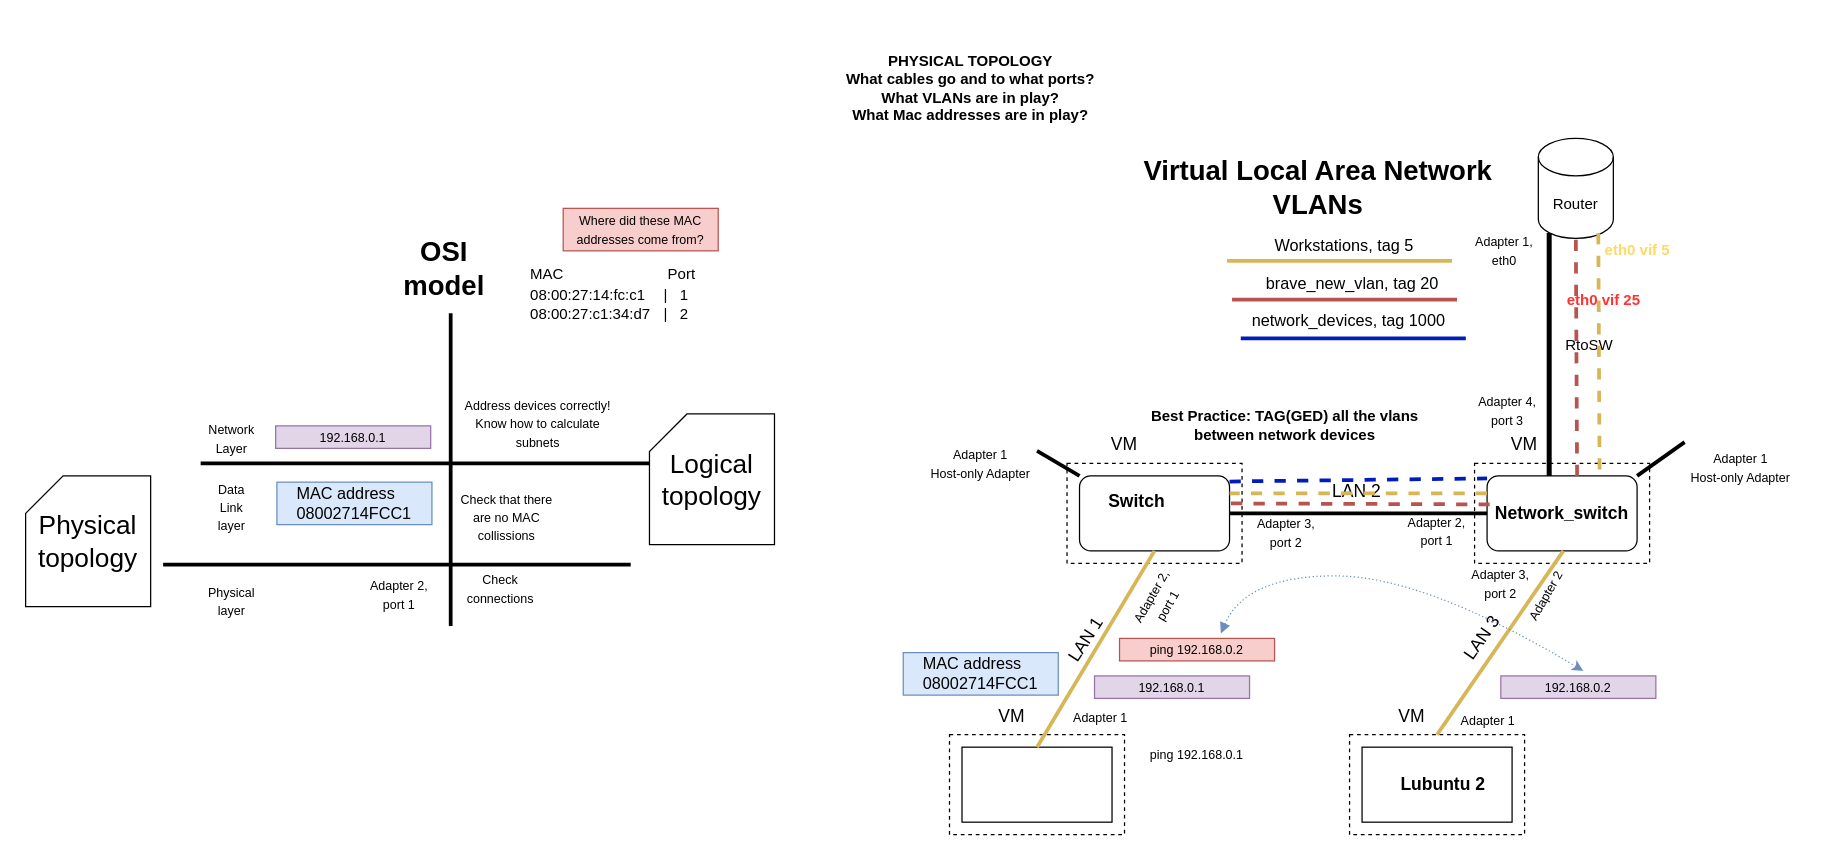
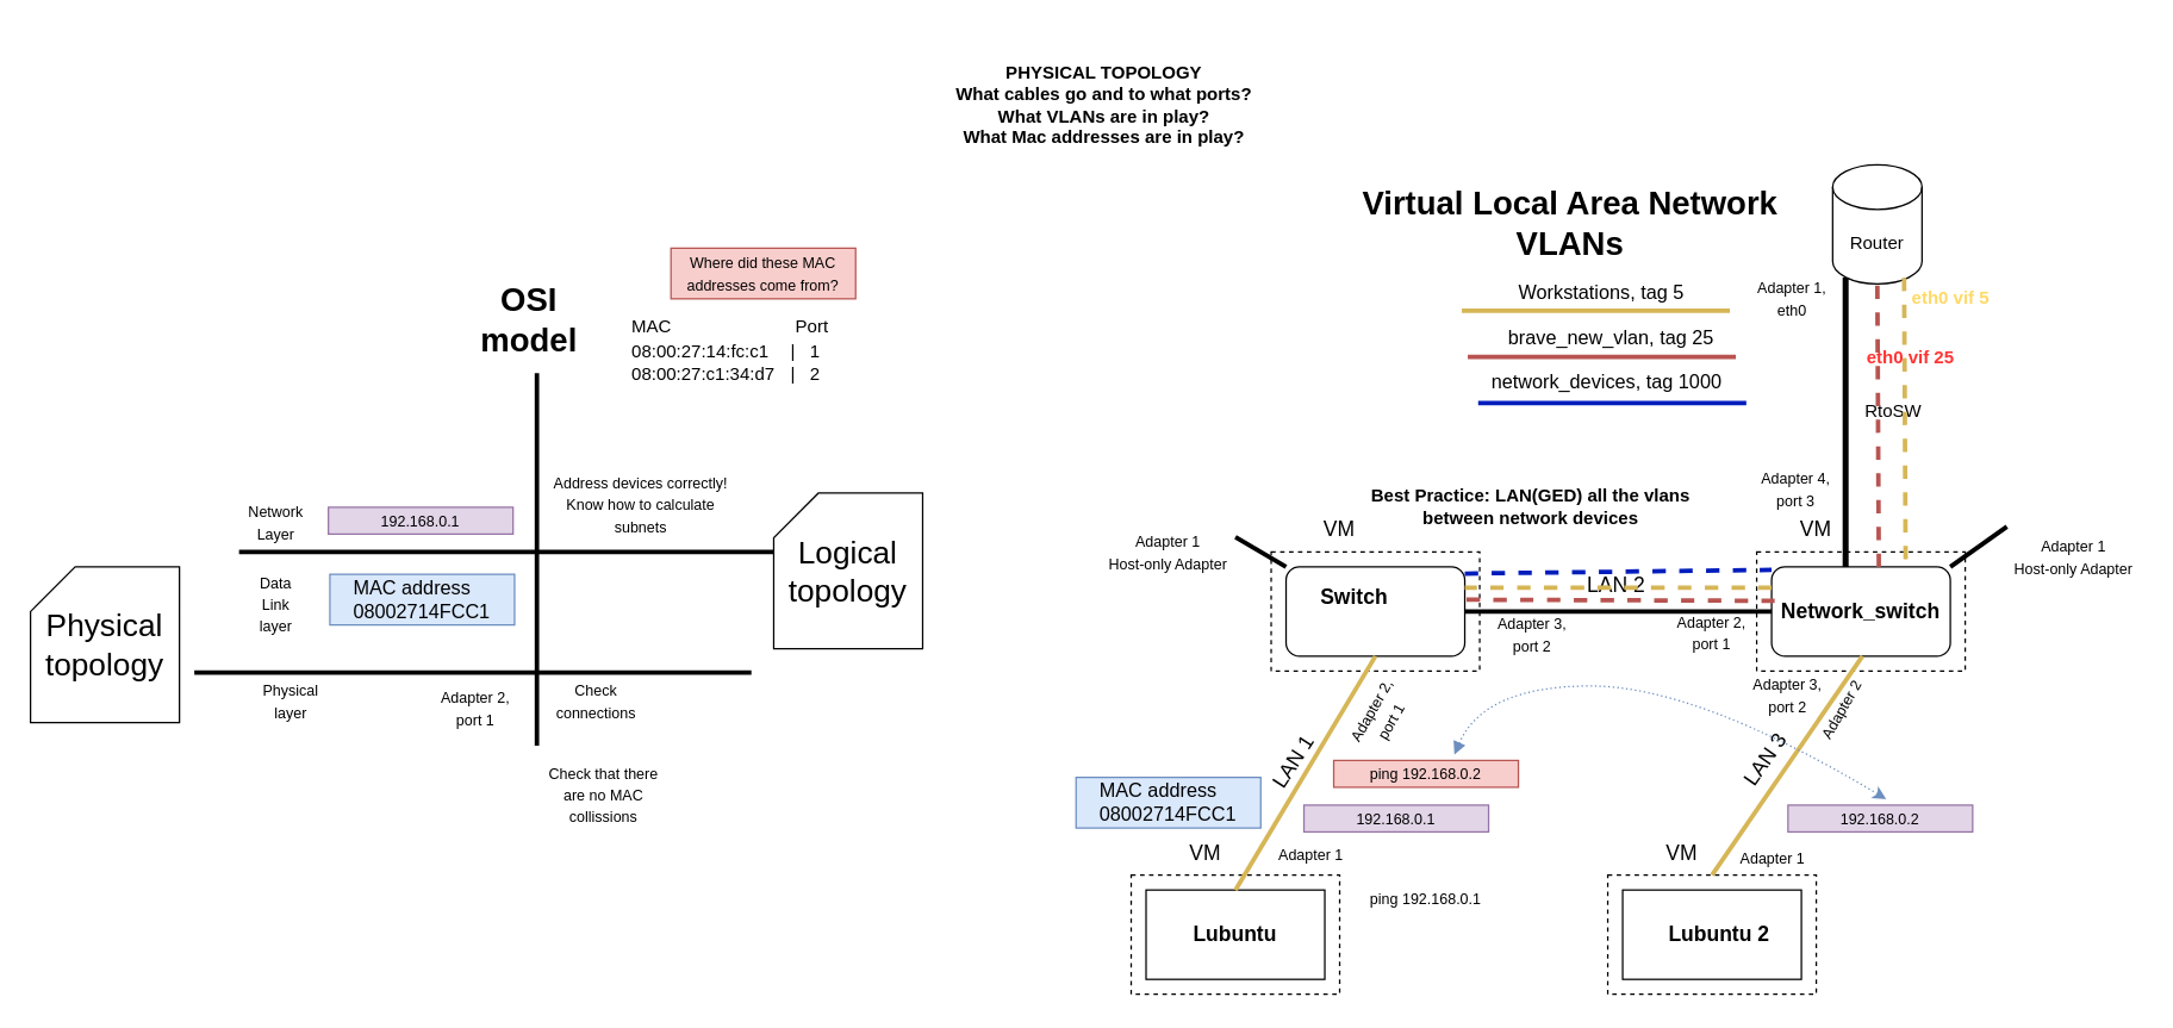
- <mxCell id="45" value="&lt;b&gt;PHYSICAL TOPOLOGY&lt;br&gt;What cables go and to what ports?&lt;br&gt;What VLANs are in play?&lt;br&gt;What Mac addresses are in play?&lt;br&gt;&lt;/b&gt;" style="text;html=1;strokeColor=none;fillColor=none;align=center;verticalAlign=middle;whiteSpace=wrap;rounded=0;" parent="1" vertex="1"><mxGeometry x="653" y="20" width="246" height="100" as="geometry" /></mxCell>
+ <mxCell id="45" value="&lt;b&gt;PHYSICAL TOPOLOGY&lt;br&gt;What cables go and to what ports?&lt;br&gt;What VLANs are in play?&lt;br&gt;What Mac addresses are in play?&lt;br&gt;&lt;/b&gt;" style="text;html=1;strokeColor=none;fillColor=none;align=center;verticalAlign=middle;whiteSpace=wrap;rounded=0;" parent="1" vertex="1"><mxGeometry x="618" y="20" width="246" height="100" as="geometry" /></mxCell>
- <mxCell id="67" value="brave_new_vlan, tag 20" style="text;html=1;strokeColor=none;fillColor=none;align=center;verticalAlign=middle;whiteSpace=wrap;rounded=0;fontSize=13;" parent="1" vertex="1"><mxGeometry x="1010" y="211" width="143" height="30" as="geometry" /></mxCell>
+ <mxCell id="67" value="brave_new_vlan, tag 25" style="text;html=1;strokeColor=none;fillColor=none;align=center;verticalAlign=middle;whiteSpace=wrap;rounded=0;fontSize=13;" parent="1" vertex="1"><mxGeometry x="1010" y="211" width="143" height="30" as="geometry" /></mxCell>
- <mxCell id="70" value="&lt;font size=&quot;1&quot;&gt;&lt;b style=&quot;font-size: 12px&quot;&gt;Best Practice: TAG(GED) all the vlans between network devices&lt;br&gt;&lt;/b&gt;&lt;/font&gt;" style="text;html=1;strokeColor=none;fillColor=none;align=center;verticalAlign=middle;whiteSpace=wrap;rounded=0;fontSize=12;" parent="1" vertex="1"><mxGeometry x="916.48" y="321" width="222.52" height="37" as="geometry" /></mxCell>
+ <mxCell id="70" value="&lt;font size=&quot;1&quot;&gt;&lt;b style=&quot;font-size: 12px&quot;&gt;Best Practice: LAN(GED) all the vlans between network devices&lt;br&gt;&lt;/b&gt;&lt;/font&gt;" style="text;html=1;strokeColor=none;fillColor=none;align=center;verticalAlign=middle;whiteSpace=wrap;rounded=0;fontSize=12;" parent="1" vertex="1"><mxGeometry x="916.48" y="321" width="222.52" height="37" as="geometry" /></mxCell>
- <mxCell id="56" value="&lt;span style=&quot;font-size: 10px&quot;&gt;Check that there are no MAC collissions&lt;br&gt;&lt;/span&gt;" style="text;html=1;strokeColor=none;fillColor=none;align=center;verticalAlign=middle;whiteSpace=wrap;rounded=0;" parent="1" vertex="1"><mxGeometry x="360" y="393" width="90" height="40" as="geometry" /></mxCell>
+ <mxCell id="56" value="&lt;span style=&quot;font-size: 10px&quot;&gt;Check that there are no MAC collissions&lt;br&gt;&lt;/span&gt;" style="text;html=1;strokeColor=none;fillColor=none;align=center;verticalAlign=middle;whiteSpace=wrap;rounded=0;" parent="1" vertex="1"><mxGeometry x="360" y="513" width="90" height="40" as="geometry" /></mxCell>
- <mxCell id="53" value="&lt;font style=&quot;font-size: 10px&quot;&gt;Physical layer&lt;br&gt;&lt;/font&gt;" style="text;html=1;strokeColor=none;fillColor=none;align=center;verticalAlign=middle;whiteSpace=wrap;rounded=0;" parent="1" vertex="1"><mxGeometry x="160" y="459.5" width="50" height="40" as="geometry" /></mxCell>
+ <mxCell id="53" value="&lt;font style=&quot;font-size: 10px&quot;&gt;Physical layer&lt;br&gt;&lt;/font&gt;" style="text;html=1;strokeColor=none;fillColor=none;align=center;verticalAlign=middle;whiteSpace=wrap;rounded=0;" parent="1" vertex="1"><mxGeometry x="170" y="449.5" width="50" height="40" as="geometry" /></mxCell>
+ <mxCell id="13" value="&lt;b&gt;Lubuntu&lt;/b&gt;" style="text;html=1;strokeColor=none;fillColor=none;align=center;verticalAlign=middle;whiteSpace=wrap;rounded=0;fontSize=14;" parent="1" vertex="1"><mxGeometry x="799" y="612" width="60" height="30" as="geometry" /></mxCell>
